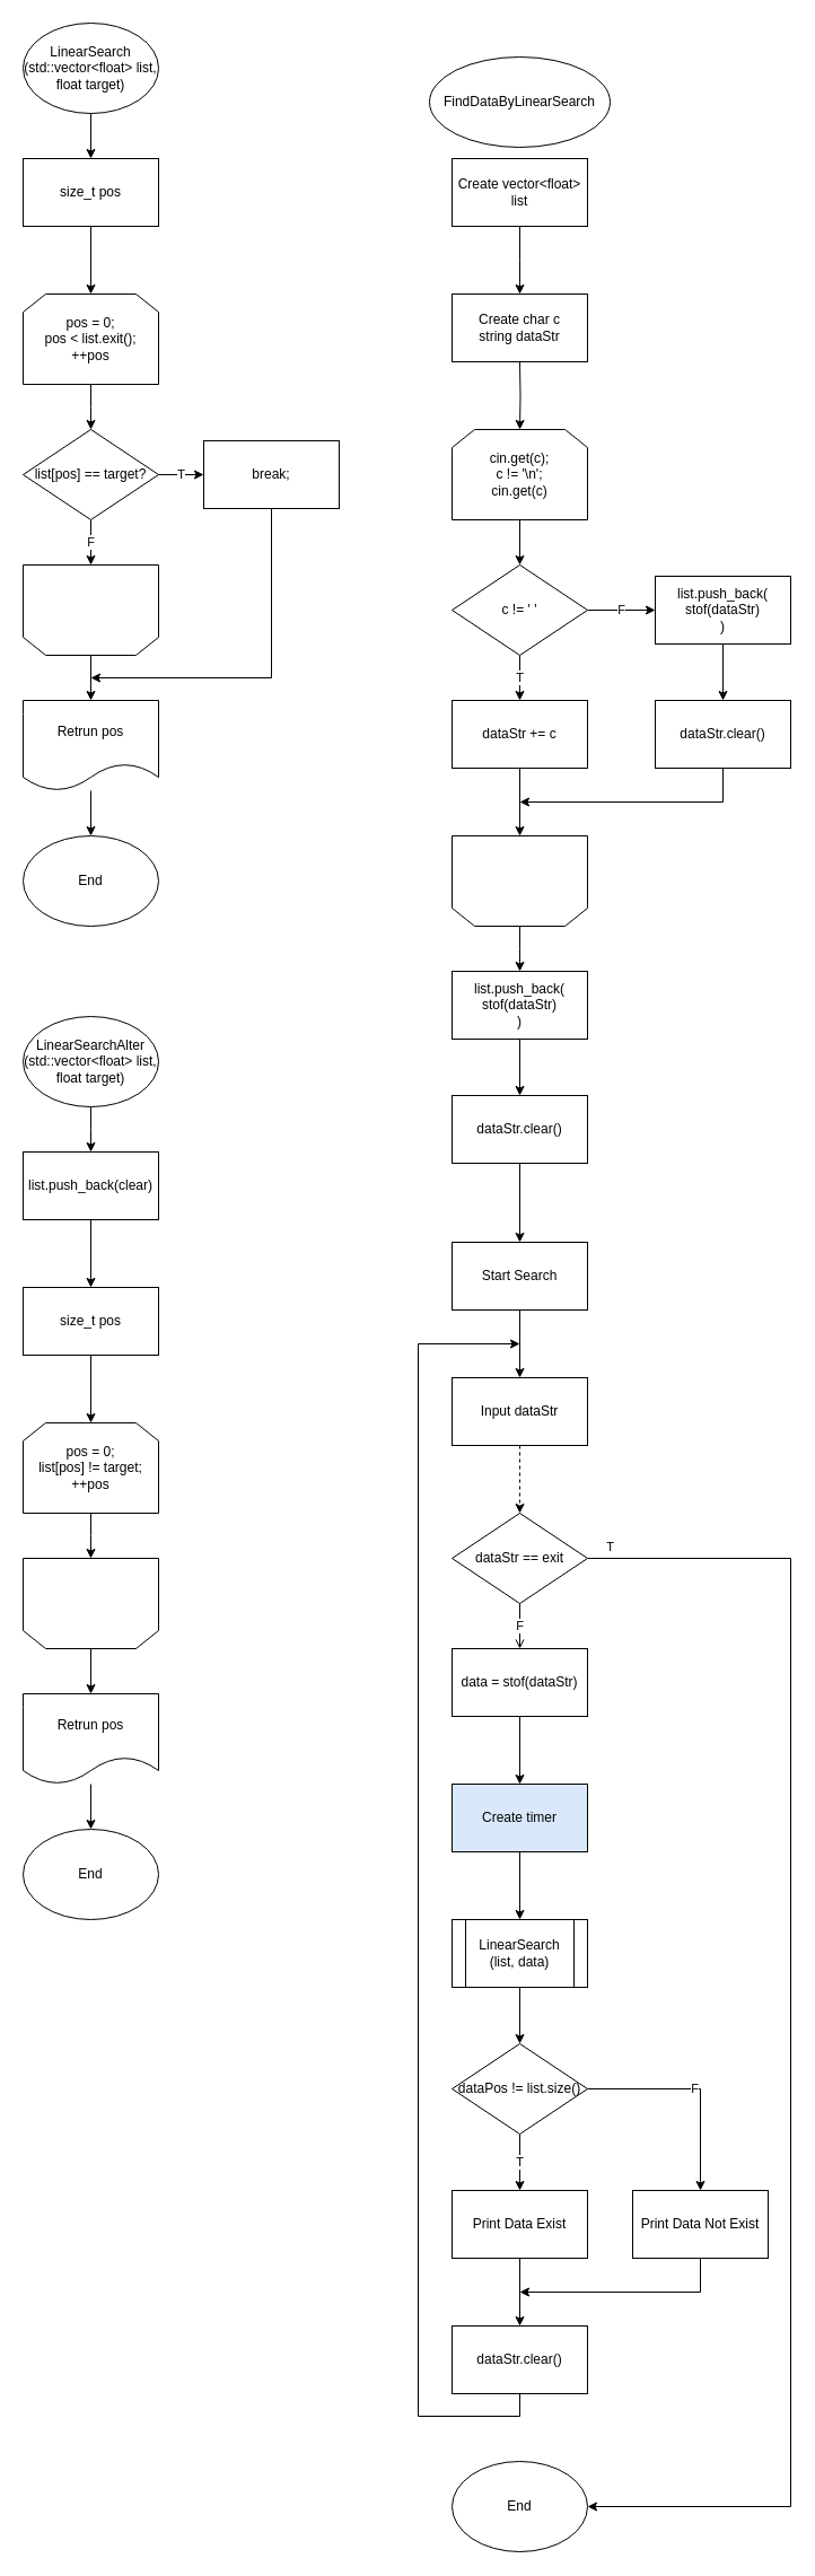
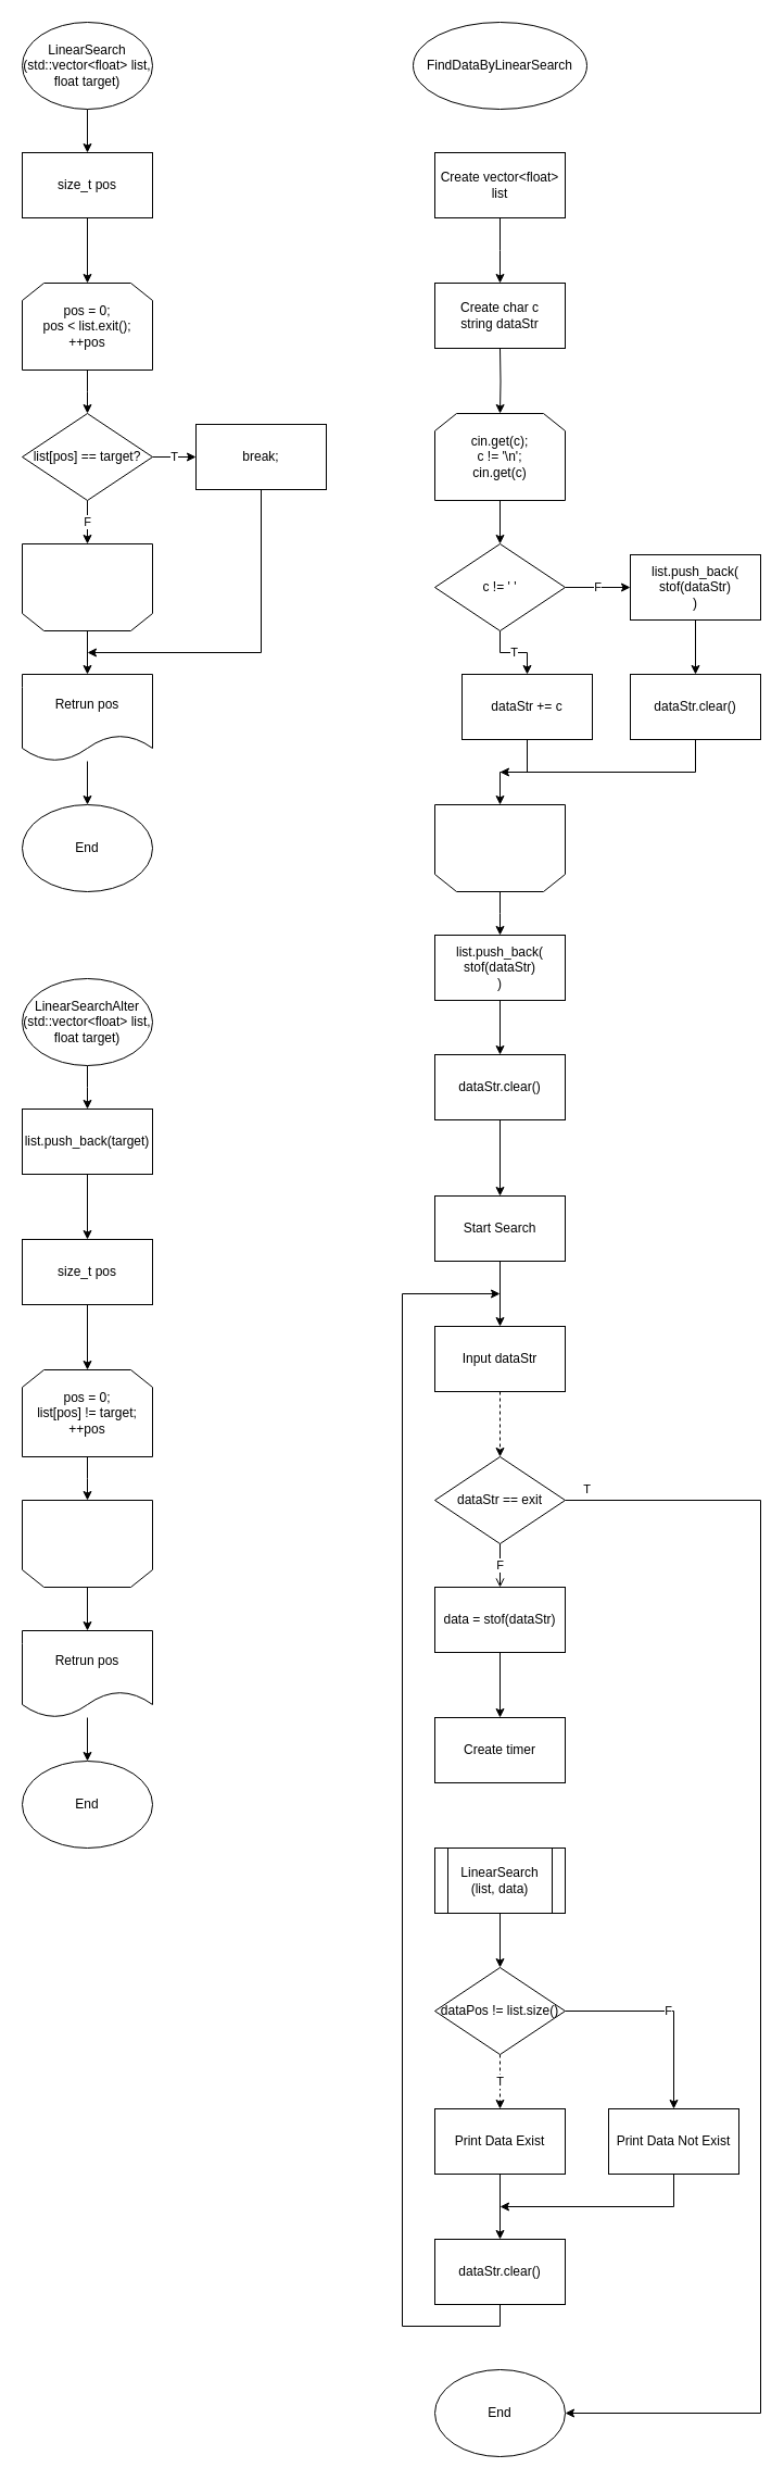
- <mxCell id="18" value="FindDataByLinearSearch" style="ellipse;whiteSpace=wrap;html=1;" vertex="1" parent="1"><mxGeometry x="380" y="50" width="160" height="80" as="geometry" /></mxCell>
+ <mxCell id="18" value="FindDataByLinearSearch" style="ellipse;whiteSpace=wrap;html=1;" vertex="1" parent="1"><mxGeometry x="380" y="20" width="160" height="80" as="geometry" /></mxCell>
- <mxCell id="41" value="dataStr += c" style="rounded=0;whiteSpace=wrap;html=1;" vertex="1" parent="1"><mxGeometry x="400" y="620" width="120" height="60" as="geometry" /></mxCell>
+ <mxCell id="41" value="dataStr += c" style="rounded=0;whiteSpace=wrap;html=1;" vertex="1" parent="1"><mxGeometry x="425" y="620" width="120" height="60" as="geometry" /></mxCell>
- <mxCell id="33" value="list.push_back(clear)" style="rounded=0;whiteSpace=wrap;html=1;" vertex="1" parent="1"><mxGeometry x="20" y="1020" width="120" height="60" as="geometry" /></mxCell>
+ <mxCell id="33" value="list.push_back(target)" style="rounded=0;whiteSpace=wrap;html=1;" vertex="1" parent="1"><mxGeometry x="20" y="1020" width="120" height="60" as="geometry" /></mxCell>
- <mxCell id="63" value="Create timer" style="rounded=0;whiteSpace=wrap;html=1;fillColor=#dae8fc;" vertex="1" parent="1"><mxGeometry x="400" y="1580" width="120" height="60" as="geometry" /></mxCell>
+ <mxCell id="63" value="Create timer" style="rounded=0;whiteSpace=wrap;html=1;" vertex="1" parent="1"><mxGeometry x="400" y="1580" width="120" height="60" as="geometry" /></mxCell>
- <mxCell id="62" style="edgeStyle=orthogonalEdgeStyle;rounded=0;orthogonalLoop=1;jettySize=auto;html=1;entryX=0.5;entryY=0;entryDx=0;entryDy=0;" edge="1" parent="1" source="63" target="65"><mxGeometry relative="1" as="geometry" /></mxCell>
- <mxCell id="66" value="T" style="edgeStyle=orthogonalEdgeStyle;rounded=0;orthogonalLoop=1;jettySize=auto;html=1;" edge="1" parent="1" source="68" target="70"><mxGeometry relative="1" as="geometry" /></mxCell>
+ <mxCell id="66" value="T" style="edgeStyle=orthogonalEdgeStyle;rounded=0;orthogonalLoop=1;jettySize=auto;html=1;dashed=1;" edge="1" parent="1" source="68" target="70"><mxGeometry relative="1" as="geometry" /></mxCell>
